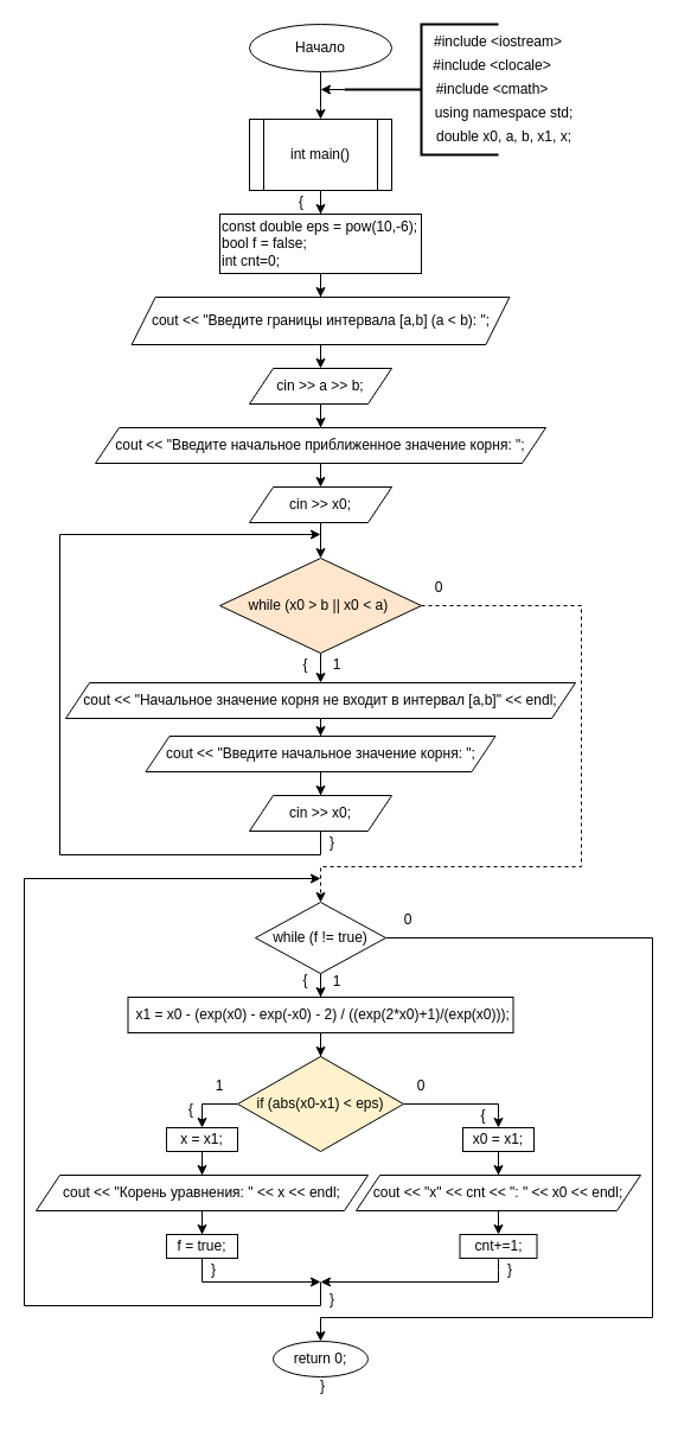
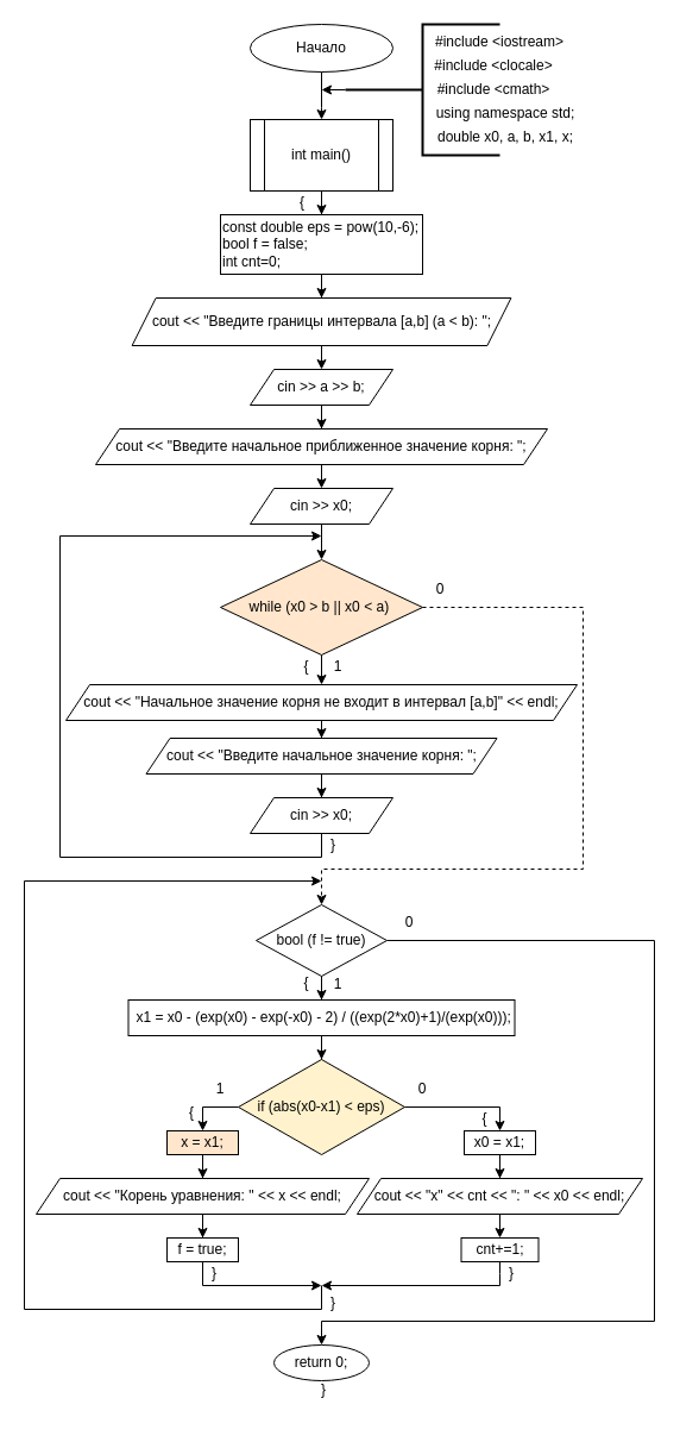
- <mxCell id="34" value="while (f != true)" style="rhombus;whiteSpace=wrap;html=1;" parent="1" vertex="1"><mxGeometry x="215" y="760" width="110" height="60" as="geometry" /></mxCell>
+ <mxCell id="34" value="bool (f != true)" style="rhombus;whiteSpace=wrap;html=1;" parent="1" vertex="1"><mxGeometry x="215" y="760" width="110" height="60" as="geometry" /></mxCell>
- <mxCell id="41" value="x = x1;" style="rounded=0;whiteSpace=wrap;html=1;" parent="1" vertex="1"><mxGeometry x="140" y="950" width="60" height="20" as="geometry" /></mxCell>
+ <mxCell id="41" value="x = x1;" style="rounded=0;whiteSpace=wrap;html=1;fillColor=#ffe6cc;" parent="1" vertex="1"><mxGeometry x="140" y="950" width="60" height="20" as="geometry" /></mxCell>
